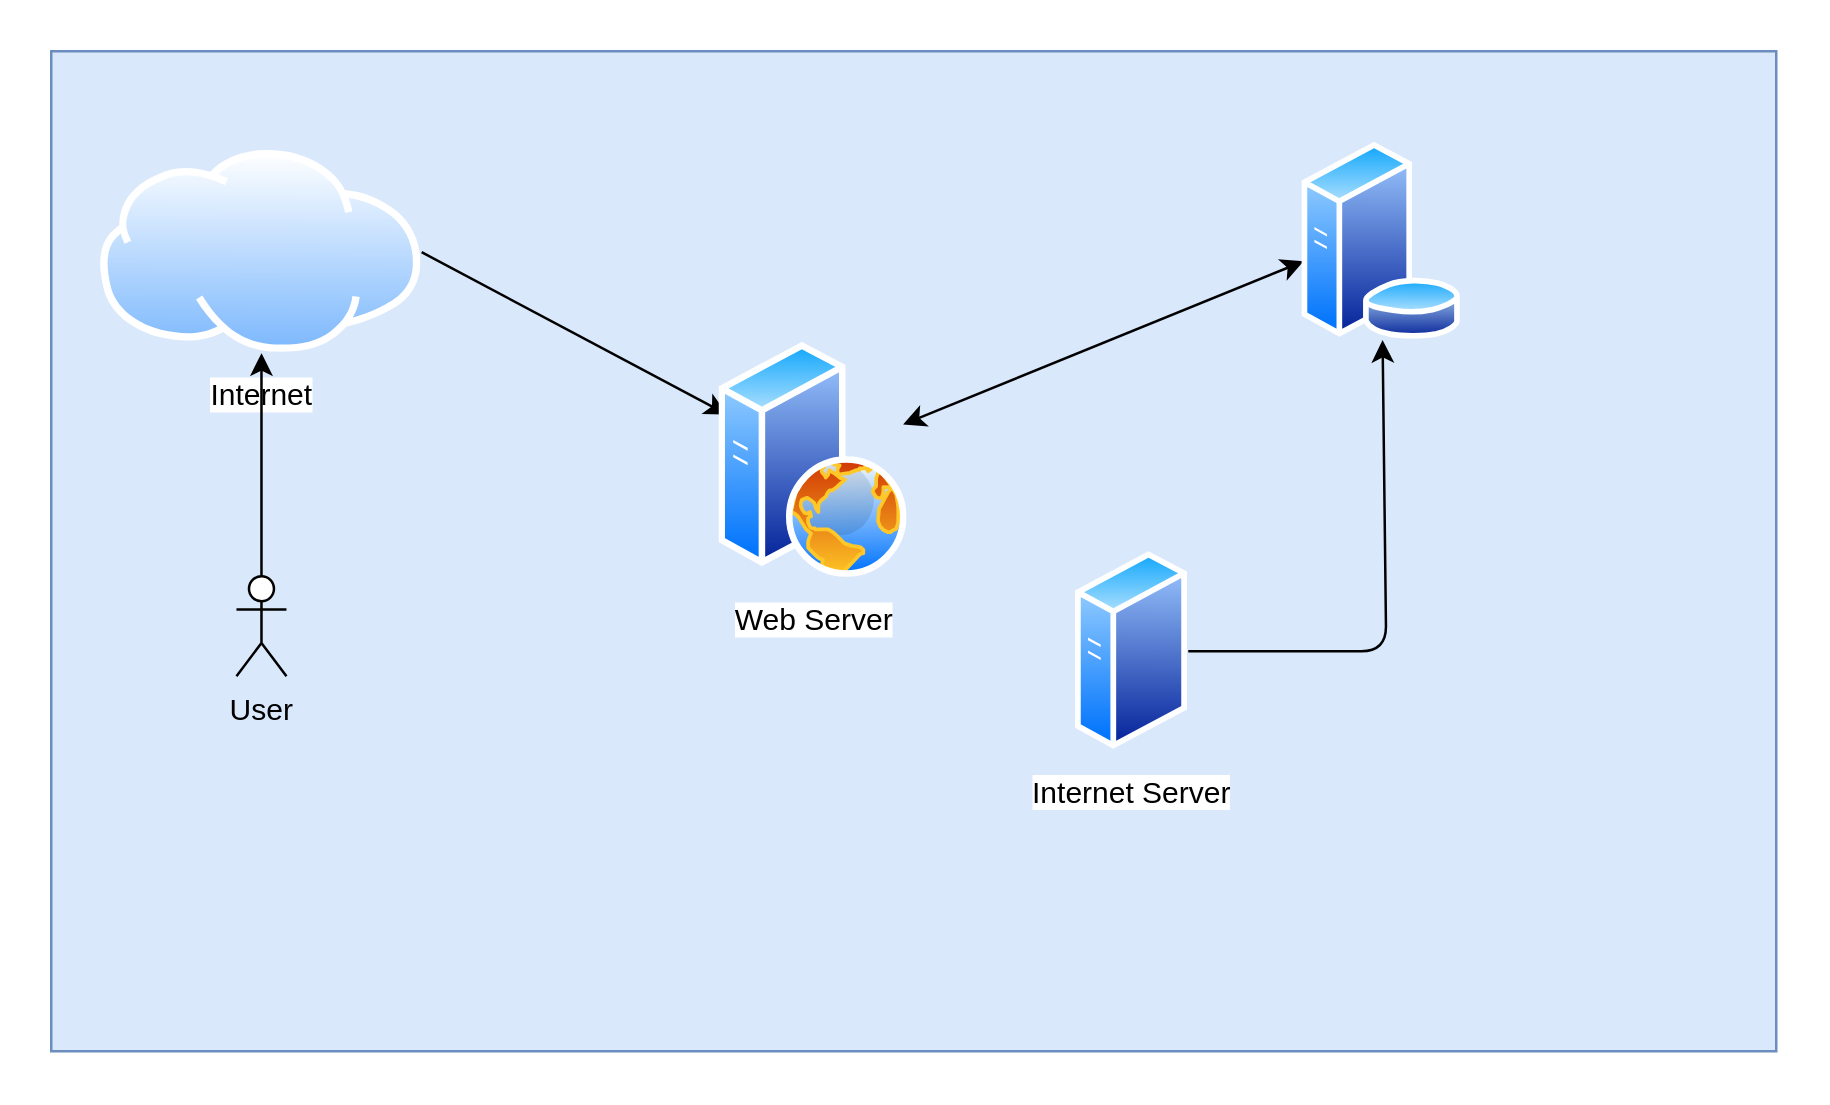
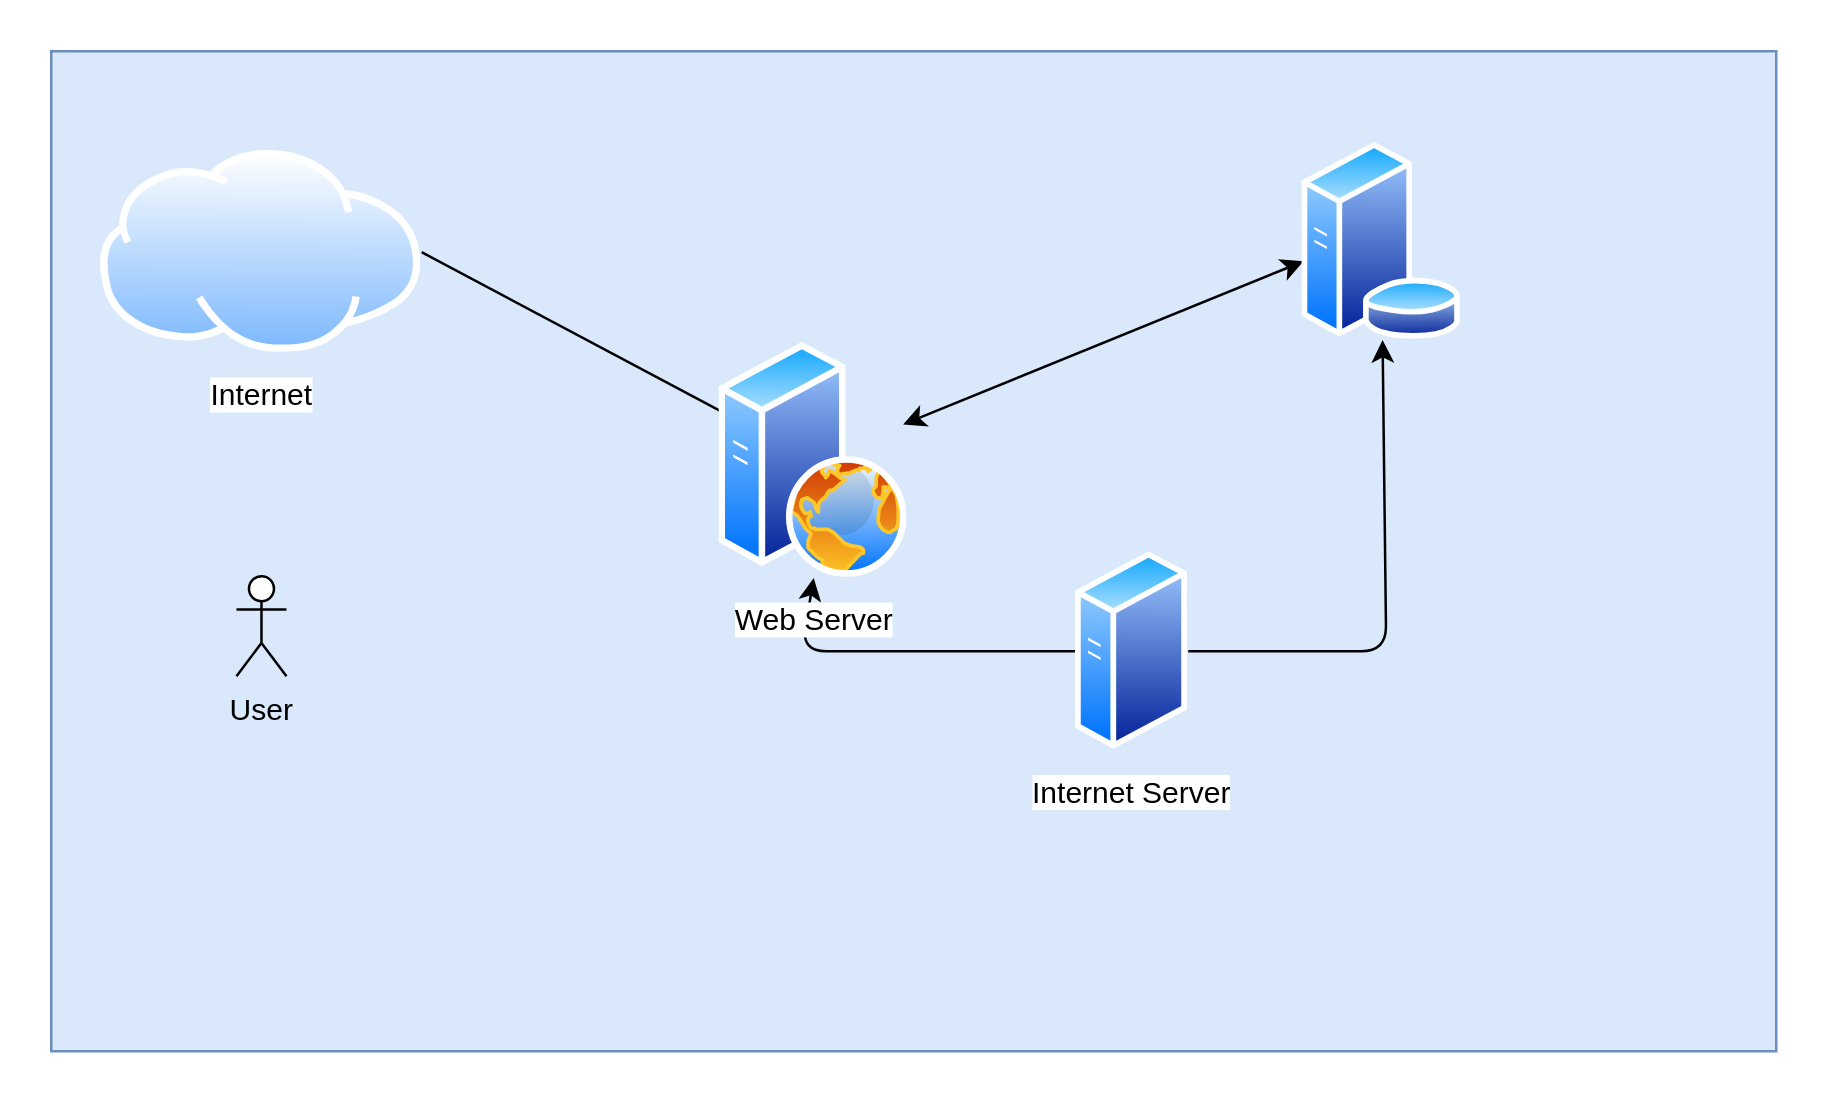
- <mxCell id="6" value="" style="endArrow=classic;html=1;exitX=1;exitY=0.5;exitDx=0;exitDy=0;" edge="1" parent="1" source="4" target="10"><mxGeometry width="50" height="50" relative="1" as="geometry"><mxPoint x="110" y="325" as="sourcePoint" /><mxPoint x="299.108" y="98.812" as="targetPoint" /></mxGeometry></mxCell>
+ <mxCell id="6" value="" style="endArrow=none;html=1;exitX=1;exitY=0.5;exitDx=0;exitDy=0;" edge="1" parent="1" source="4" target="10"><mxGeometry width="50" height="50" relative="1" as="geometry"><mxPoint x="110" y="325" as="sourcePoint" /><mxPoint x="299.108" y="98.812" as="targetPoint" /></mxGeometry></mxCell>
- <mxCell id="5" value="" style="endArrow=classic;html=1;" edge="1" parent="1" source="3" target="4"><mxGeometry width="50" height="50" relative="1" as="geometry"><mxPoint x="500" y="250" as="sourcePoint" /><mxPoint x="550" y="200" as="targetPoint" /></mxGeometry></mxCell>
+ <mxCell id="8" value="" style="endArrow=classic;html=1;entryX=0.5;entryY=1;entryDx=0;entryDy=0;exitX=0;exitY=0.5;exitDx=0;exitDy=0;" edge="1" parent="1" source="11" target="10"><mxGeometry width="50" height="50" relative="1" as="geometry"><mxPoint x="420" y="273.81" as="sourcePoint" /><mxPoint x="337.021" y="159.013" as="targetPoint" /><Array as="points"><mxPoint x="320" y="260" /></Array></mxGeometry></mxCell>
